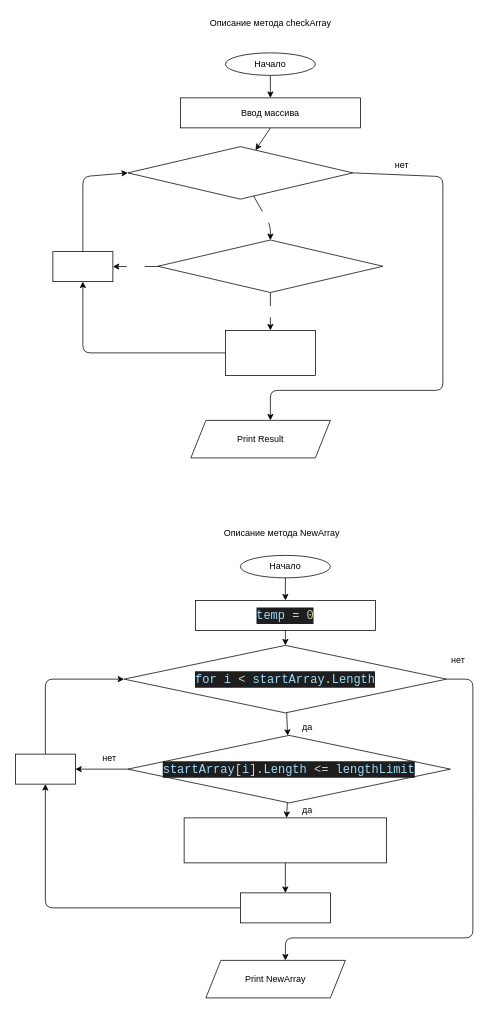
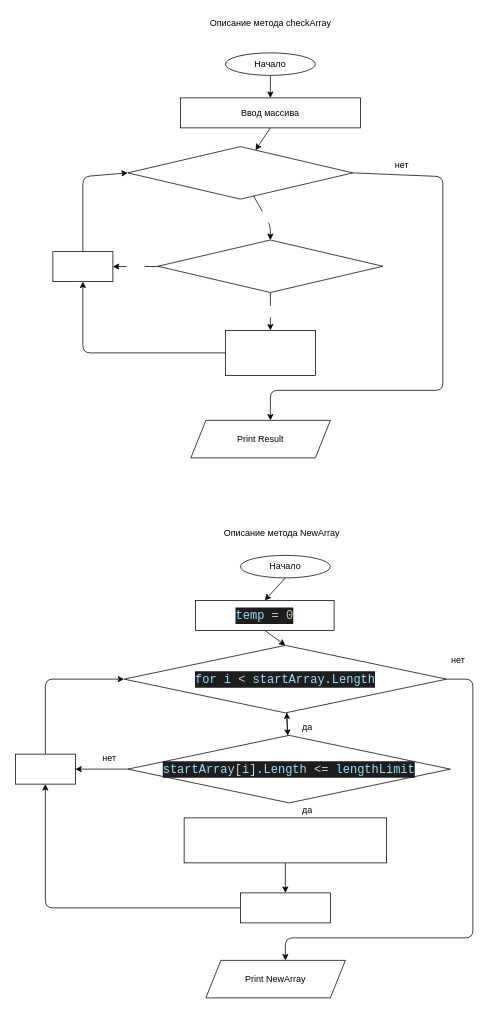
- <mxCell id="31" value="&lt;div style=&quot;color: rgb(212 , 212 , 212) ; background-color: rgb(30 , 30 , 30) ; font-family: &amp;#34;consolas&amp;#34; , &amp;#34;courier new&amp;#34; , monospace ; font-size: 16px ; line-height: 22px&quot;&gt;&lt;span style=&quot;color: #9cdcfe&quot;&gt;temp&lt;/span&gt; = &lt;span style=&quot;color: #b5cea8&quot;&gt;0&lt;/span&gt;&lt;/div&gt;" style="rounded=0;whiteSpace=wrap;html=1;" vertex="1" parent="1"><mxGeometry x="260" y="800" width="240" height="40" as="geometry" /></mxCell>
+ <mxCell id="31" value="&lt;div style=&quot;color: rgb(212 , 212 , 212) ; background-color: rgb(30 , 30 , 30) ; font-family: &amp;#34;consolas&amp;#34; , &amp;#34;courier new&amp;#34; , monospace ; font-size: 16px ; line-height: 22px&quot;&gt;&lt;span style=&quot;color: #9cdcfe&quot;&gt;temp&lt;/span&gt; = &lt;span style=&quot;color: #b5cea8&quot;&gt;0&lt;/span&gt;&lt;/div&gt;" style="rounded=0;whiteSpace=wrap;html=1;" vertex="1" parent="1"><mxGeometry x="260" y="800" width="185" height="40" as="geometry" /></mxCell>
- <mxCell id="22" value="" style="edgeStyle=none;html=1;fontSize=14;fontColor=#FFFFFF;" edge="1" parent="1" source="23" target="26"><mxGeometry relative="1" as="geometry" /></mxCell>
+ <mxCell id="22" value="" style="edgeStyle=none;html=1;fontSize=14;fontColor=#FFFFFF;" edge="1" parent="1" source="23" target="30"><mxGeometry relative="1" as="geometry" /></mxCell>
